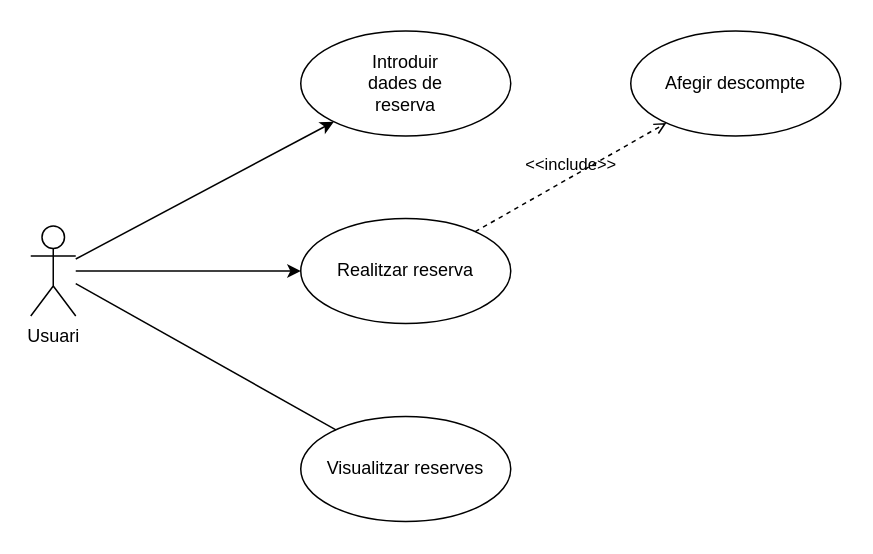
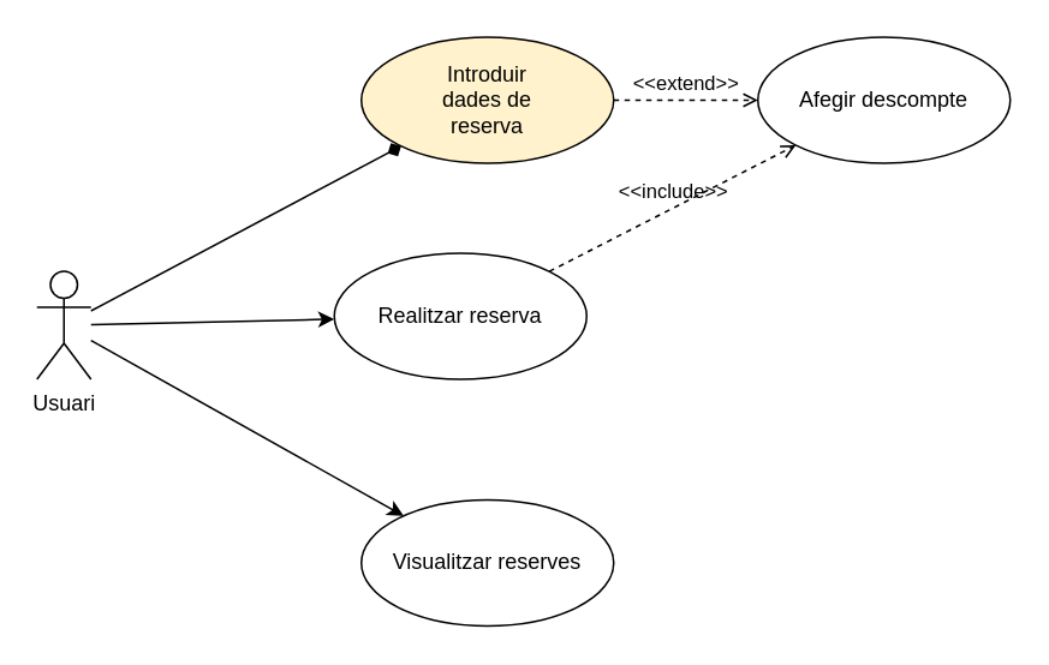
- <mxCell id="4" value="Introduir&lt;br&gt;dades de&lt;br&gt;reserva" style="ellipse;whiteSpace=wrap;html=1;" parent="1" vertex="1"><mxGeometry x="200" y="20" width="140" height="70" as="geometry" /></mxCell>
+ <mxCell id="4" value="Introduir&lt;br&gt;dades de&lt;br&gt;reserva" style="ellipse;whiteSpace=wrap;html=1;fillColor=#fff2cc;" parent="1" vertex="1"><mxGeometry x="200" y="20" width="140" height="70" as="geometry" /></mxCell>
+ <mxCell id="8" value="&amp;lt;&amp;lt;extend&amp;gt;&amp;gt;" style="html=1;verticalAlign=bottom;labelBackgroundColor=none;endArrow=open;endFill=0;dashed=1;" edge="1" parent="1" source="4" target="7"><mxGeometry width="160" relative="1" as="geometry"><mxPoint x="280" y="225" as="sourcePoint" /><mxPoint x="280" y="295" as="targetPoint" /></mxGeometry></mxCell>
- <mxCell id="2" style="edgeStyle=none;html=1;" parent="1" source="3" target="4" edge="1"><mxGeometry relative="1" as="geometry"><mxPoint x="140" y="70" as="sourcePoint" /><mxPoint x="110" y="180" as="targetPoint" /></mxGeometry></mxCell>
+ <mxCell id="2" style="edgeStyle=none;html=1;endArrow=diamond;" parent="1" source="3" target="4" edge="1"><mxGeometry relative="1" as="geometry"><mxPoint x="140" y="70" as="sourcePoint" /><mxPoint x="110" y="180" as="targetPoint" /></mxGeometry></mxCell>
- <mxCell id="5" value="Realitzar reserva" style="ellipse;whiteSpace=wrap;html=1;" parent="1" vertex="1"><mxGeometry x="200" y="145" width="140" height="70" as="geometry" /></mxCell>
+ <mxCell id="5" value="Realitzar reserva" style="ellipse;whiteSpace=wrap;html=1;" parent="1" vertex="1"><mxGeometry x="185" y="140" width="140" height="70" as="geometry" /></mxCell>
- <mxCell id="11" style="edgeStyle=none;html=1;endArrow=none;" edge="1" parent="1" source="3" target="10"><mxGeometry relative="1" as="geometry"><mxPoint x="60" y="190" as="sourcePoint" /><mxPoint x="210" y="190" as="targetPoint" /></mxGeometry></mxCell>
+ <mxCell id="11" style="edgeStyle=none;html=1;" edge="1" parent="1" source="3" target="10"><mxGeometry relative="1" as="geometry"><mxPoint x="60" y="190" as="sourcePoint" /><mxPoint x="210" y="190" as="targetPoint" /></mxGeometry></mxCell>
